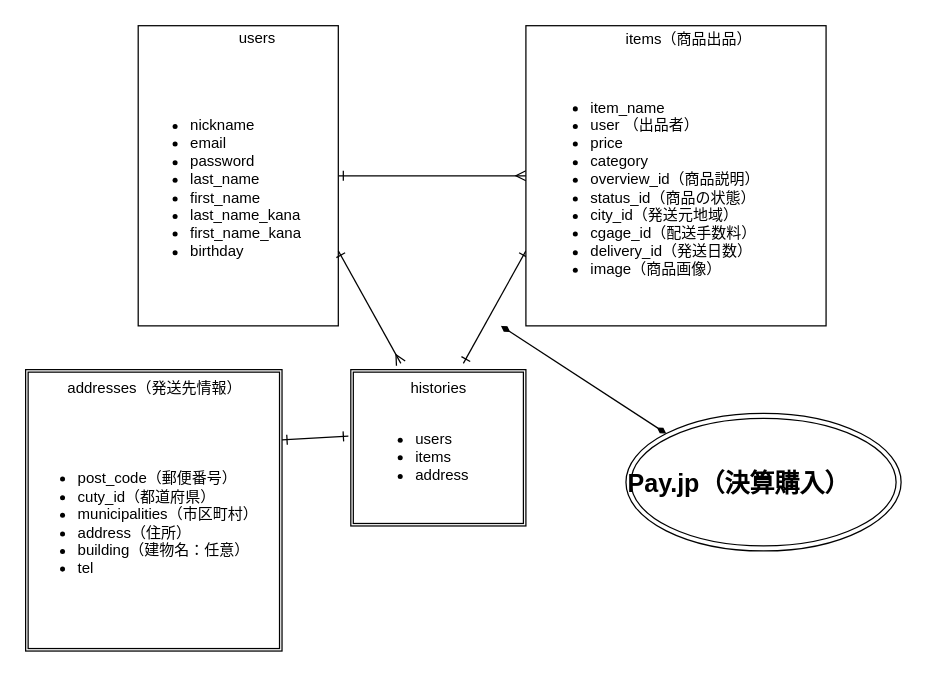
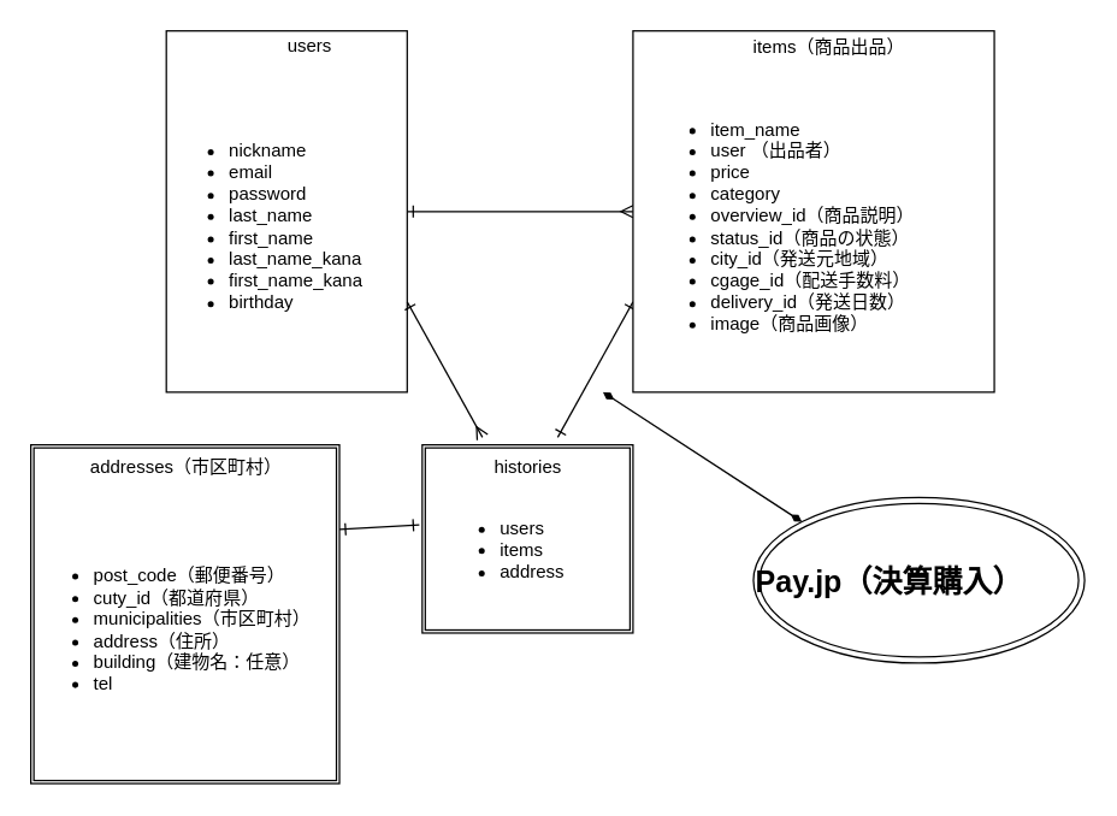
- <mxCell id="16" value="addresses（発送先情報）" style="text;html=1;align=center;verticalAlign=middle;resizable=0;points=[];autosize=1;strokeColor=none;" vertex="1" parent="1"><mxGeometry x="47.5" y="300" width="150" height="20" as="geometry" /></mxCell>
+ <mxCell id="16" value="addresses（市区町村）" style="text;html=1;align=center;verticalAlign=middle;resizable=0;points=[];autosize=1;strokeColor=none;" vertex="1" parent="1"><mxGeometry x="47.5" y="300" width="150" height="20" as="geometry" /></mxCell>
